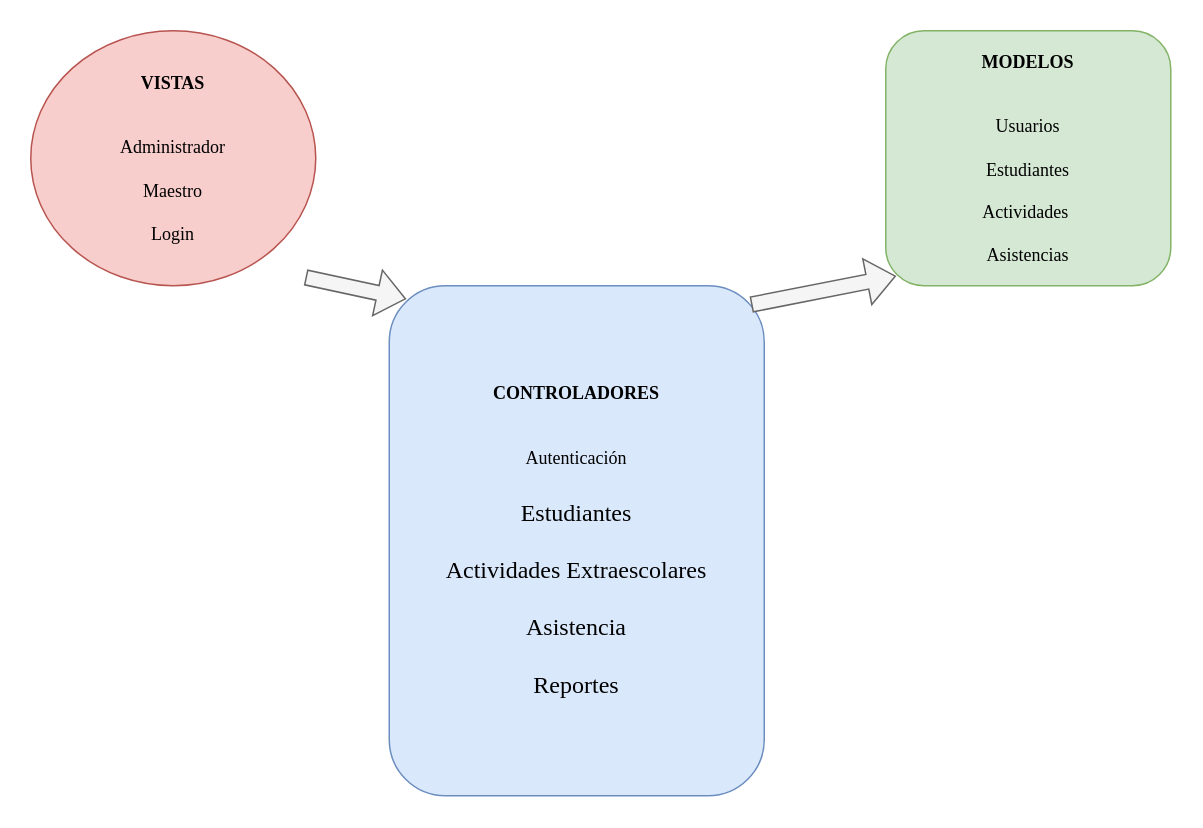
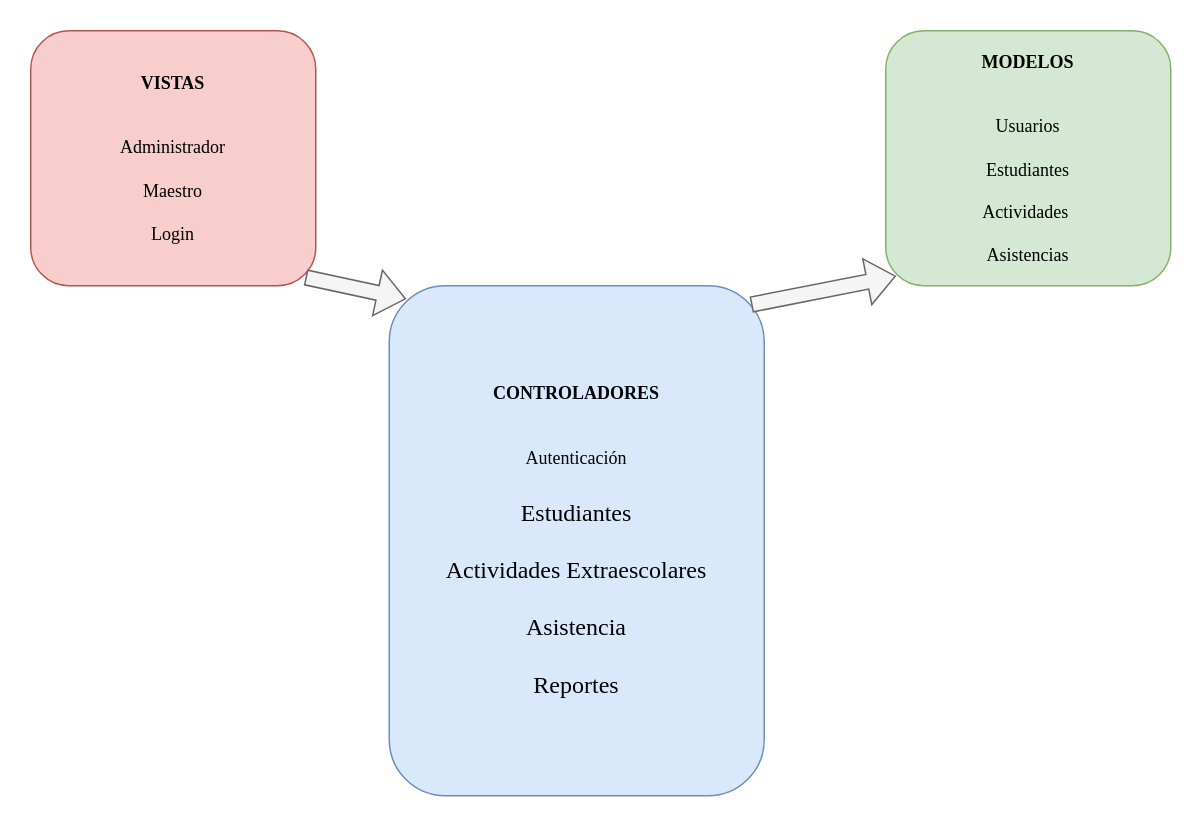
- <mxCell id="2" value="&lt;font face=&quot;Lucida Console&quot;&gt;&lt;b&gt;VISTAS&lt;/b&gt;&lt;br&gt;&lt;br&gt;&lt;br&gt;Administrador&lt;br&gt;&lt;br&gt;Maestro&lt;br&gt;&lt;br&gt;Login&lt;/font&gt;" style="ellipse;whiteSpace=wrap;html=1;strokeColor=#b85450;fillColor=#f8cecc;" vertex="1" parent="1"><mxGeometry x="20" y="20" width="190" height="170" as="geometry" /></mxCell>
+ <mxCell id="2" value="&lt;font face=&quot;Lucida Console&quot;&gt;&lt;b&gt;VISTAS&lt;/b&gt;&lt;br&gt;&lt;br&gt;&lt;br&gt;Administrador&lt;br&gt;&lt;br&gt;Maestro&lt;br&gt;&lt;br&gt;Login&lt;/font&gt;" style="rounded=1;whiteSpace=wrap;html=1;strokeColor=#b85450;fillColor=#f8cecc;" vertex="1" parent="1"><mxGeometry x="20" y="20" width="190" height="170" as="geometry" /></mxCell>
